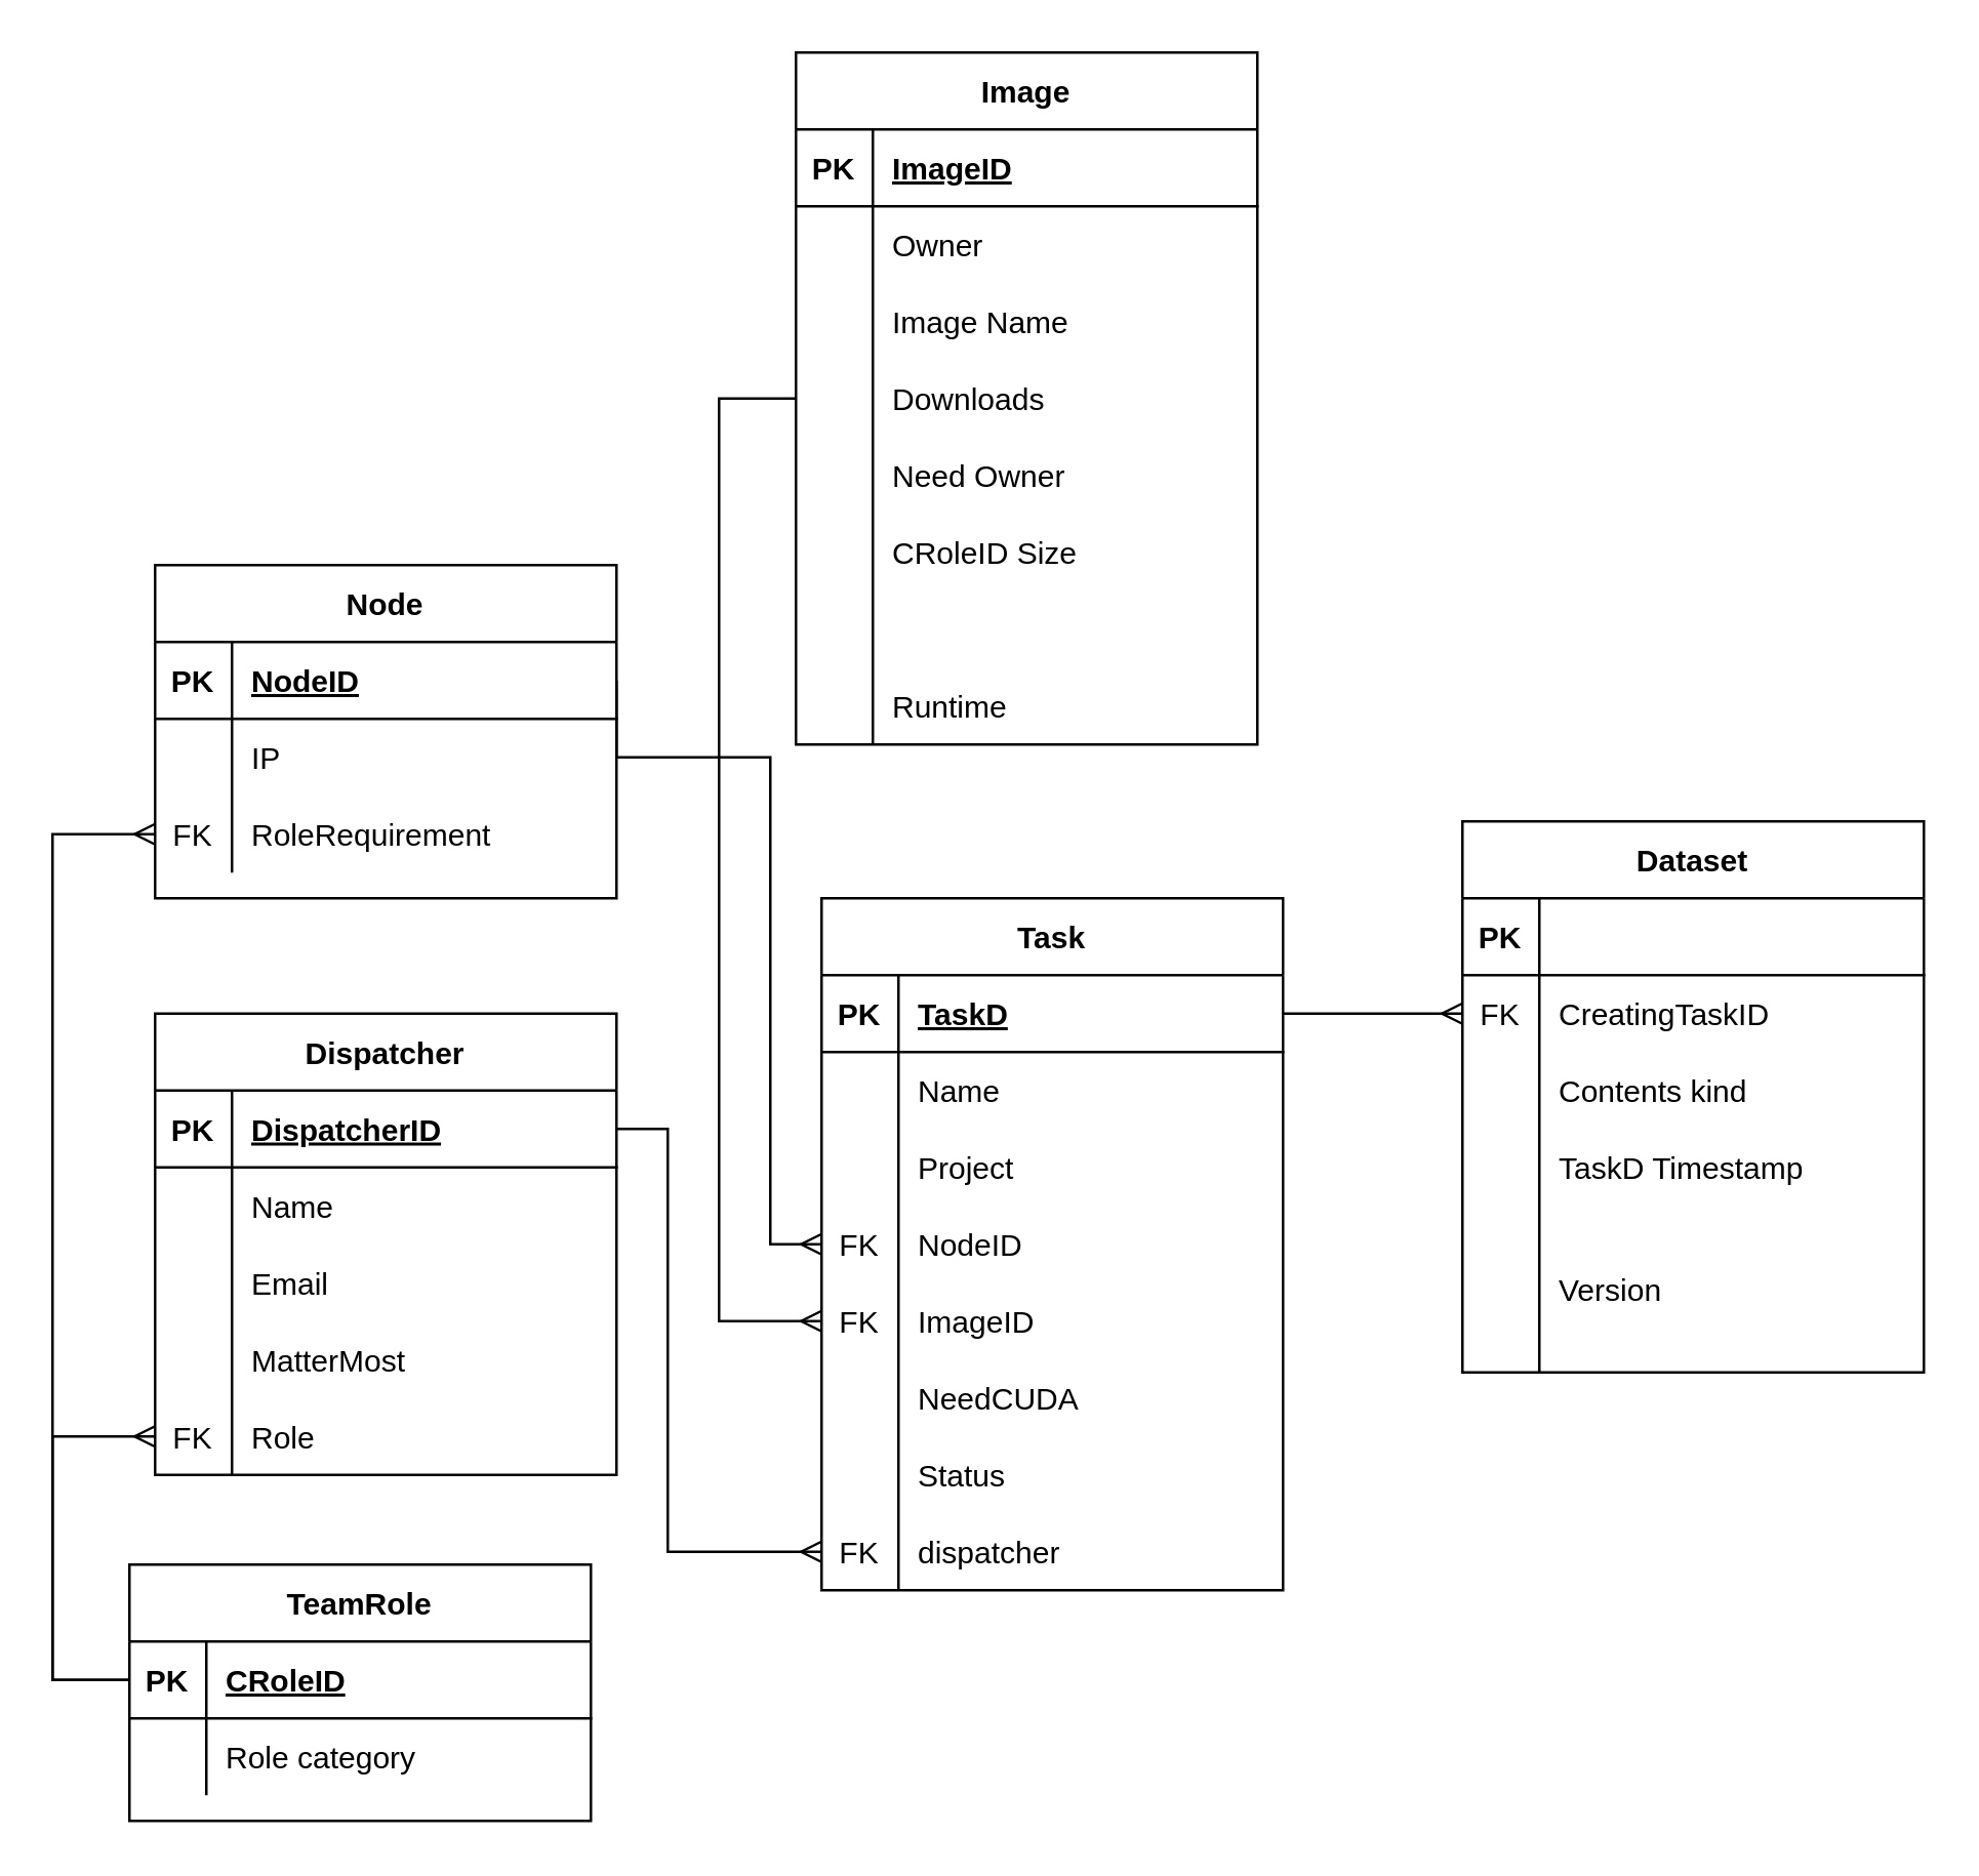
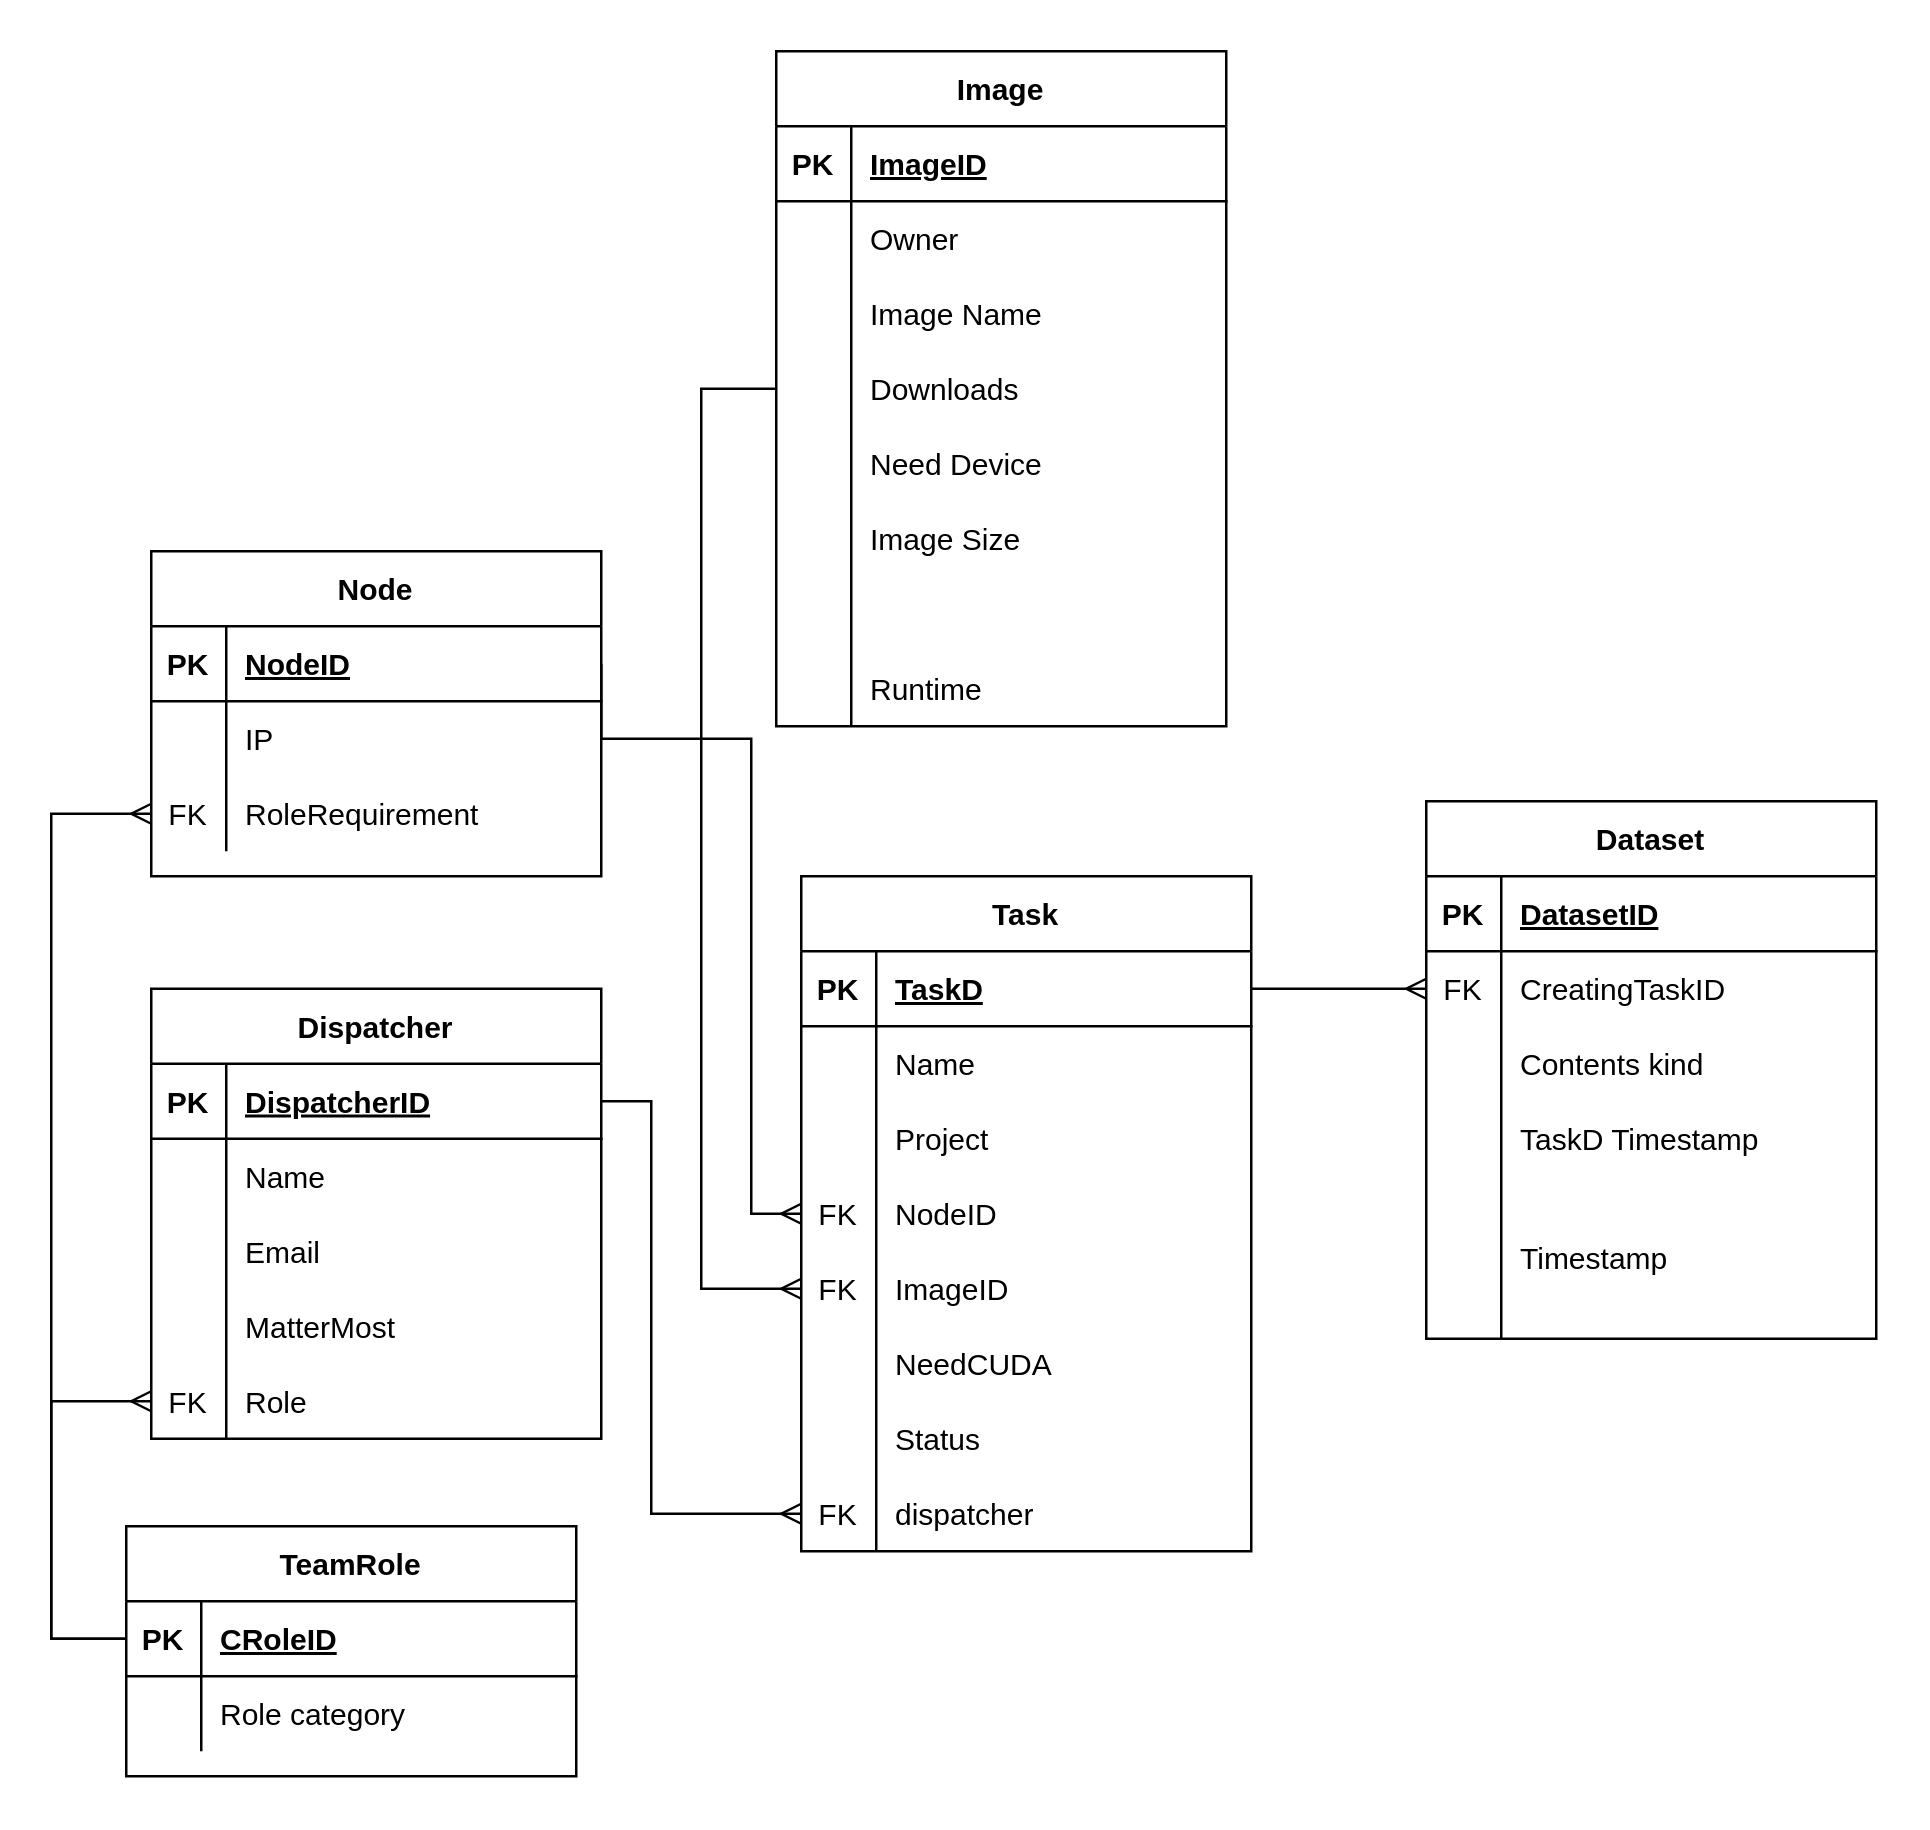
- <mxCell id="74" value="Need Owner" style="shape=partialRectangle;connectable=0;fillColor=none;top=0;left=0;bottom=0;right=0;align=left;spacingLeft=6;overflow=hidden;" parent="72" vertex="1"><mxGeometry x="30" width="150" height="30" as="geometry"><mxRectangle width="150" height="30" as="alternateBounds" /></mxGeometry></mxCell>
+ <mxCell id="74" value="Need Device" style="shape=partialRectangle;connectable=0;fillColor=none;top=0;left=0;bottom=0;right=0;align=left;spacingLeft=6;overflow=hidden;" parent="72" vertex="1"><mxGeometry x="30" width="150" height="30" as="geometry"><mxRectangle width="150" height="30" as="alternateBounds" /></mxGeometry></mxCell>
- <mxCell id="77" value="CRoleID Size" style="shape=partialRectangle;connectable=0;fillColor=none;top=0;left=0;bottom=0;right=0;align=left;spacingLeft=6;overflow=hidden;" parent="75" vertex="1"><mxGeometry x="30" width="150" height="30" as="geometry"><mxRectangle width="150" height="30" as="alternateBounds" /></mxGeometry></mxCell>
+ <mxCell id="77" value="Image Size" style="shape=partialRectangle;connectable=0;fillColor=none;top=0;left=0;bottom=0;right=0;align=left;spacingLeft=6;overflow=hidden;" parent="75" vertex="1"><mxGeometry x="30" width="150" height="30" as="geometry"><mxRectangle width="150" height="30" as="alternateBounds" /></mxGeometry></mxCell>
+ <mxCell id="46" value="DatasetID" style="shape=partialRectangle;connectable=0;fillColor=none;top=0;left=0;bottom=0;right=0;align=left;spacingLeft=6;fontStyle=5;overflow=hidden;" parent="44" vertex="1"><mxGeometry x="30" width="150" height="30" as="geometry"><mxRectangle width="150" height="30" as="alternateBounds" /></mxGeometry></mxCell>
- <mxCell id="58" value="Version" style="shape=partialRectangle;connectable=0;fillColor=none;top=0;left=0;bottom=0;right=0;align=left;spacingLeft=6;overflow=hidden;" parent="56" vertex="1"><mxGeometry x="30" width="150" height="65" as="geometry"><mxRectangle width="150" height="65" as="alternateBounds" /></mxGeometry></mxCell>
+ <mxCell id="58" value="Timestamp" style="shape=partialRectangle;connectable=0;fillColor=none;top=0;left=0;bottom=0;right=0;align=left;spacingLeft=6;overflow=hidden;" parent="56" vertex="1"><mxGeometry x="30" width="150" height="65" as="geometry"><mxRectangle width="150" height="65" as="alternateBounds" /></mxGeometry></mxCell>
